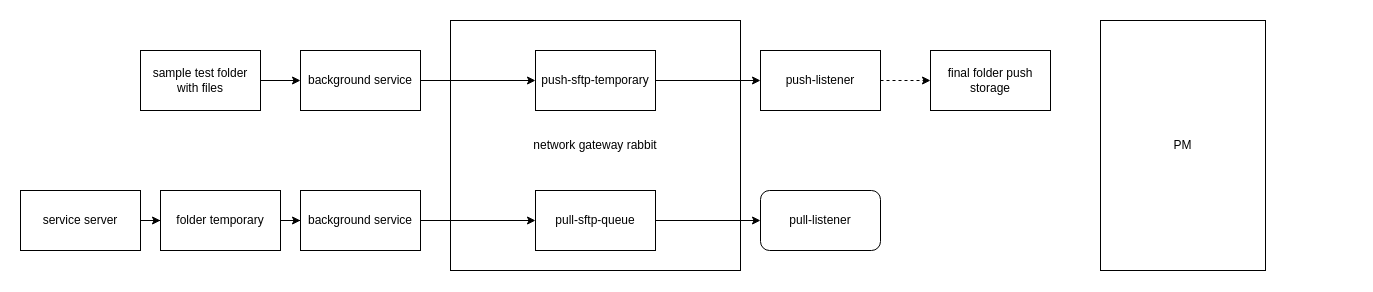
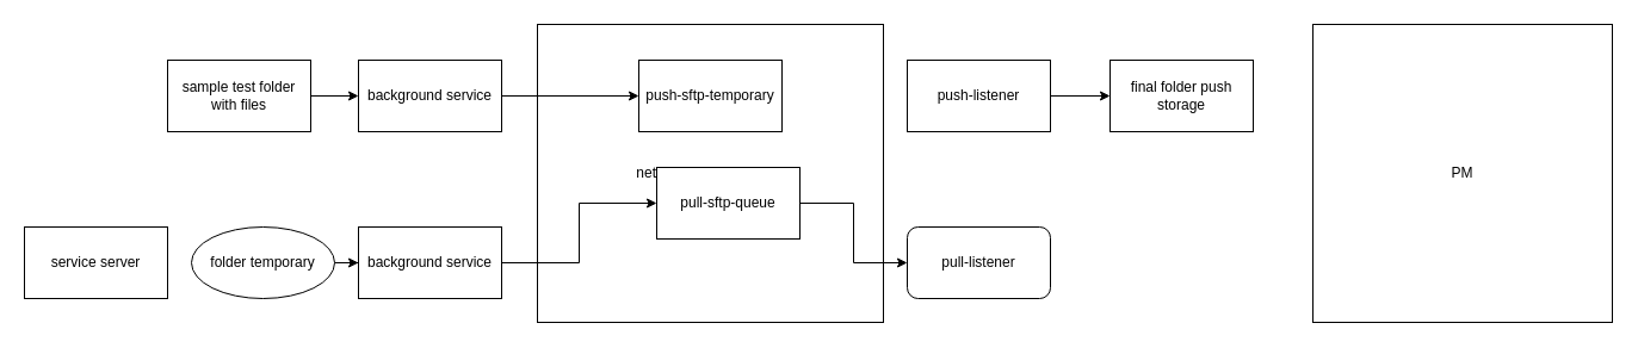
- <mxCell id="6" value="" style="edgeStyle=orthogonalEdgeStyle;rounded=0;orthogonalLoop=1;jettySize=auto;html=1;" edge="1" parent="1" source="7" target="9"><mxGeometry relative="1" as="geometry" /></mxCell>
- <mxCell id="8" value="" style="edgeStyle=orthogonalEdgeStyle;rounded=0;orthogonalLoop=1;jettySize=auto;html=1;dashed=1;" edge="1" parent="1" source="9" target="10"><mxGeometry relative="1" as="geometry" /></mxCell>
+ <mxCell id="8" value="" style="edgeStyle=orthogonalEdgeStyle;rounded=0;orthogonalLoop=1;jettySize=auto;html=1;" edge="1" parent="1" source="9" target="10"><mxGeometry relative="1" as="geometry" /></mxCell>
- <mxCell id="18" value="PM" style="rounded=0;whiteSpace=wrap;html=1;" vertex="1" parent="1"><mxGeometry x="1100" y="20" width="165" height="250" as="geometry" /></mxCell>
+ <mxCell id="18" value="PM" style="rounded=0;whiteSpace=wrap;html=1;" vertex="1" parent="1"><mxGeometry x="1100" y="20" width="251" height="250" as="geometry" /></mxCell>
- <mxCell id="11" value="" style="edgeStyle=orthogonalEdgeStyle;rounded=0;orthogonalLoop=1;jettySize=auto;html=1;" edge="1" parent="1" source="12" target="20"><mxGeometry relative="1" as="geometry" /></mxCell>
- <mxCell id="20" value="folder temporary" style="rounded=0;whiteSpace=wrap;html=1;" vertex="1" parent="1"><mxGeometry x="160" y="190" width="120" height="60" as="geometry" /></mxCell>
+ <mxCell id="20" value="folder temporary" style="ellipse;whiteSpace=wrap;html=1;" vertex="1" parent="1"><mxGeometry x="160" y="190" width="120" height="60" as="geometry" /></mxCell>
- <mxCell id="16" value="pull-sftp-queue" style="rounded=0;whiteSpace=wrap;html=1;" vertex="1" parent="1"><mxGeometry x="535" y="190" width="120" height="60" as="geometry" /></mxCell>
+ <mxCell id="16" value="pull-sftp-queue" style="rounded=0;whiteSpace=wrap;html=1;" vertex="1" parent="1"><mxGeometry x="550" y="140" width="120" height="60" as="geometry" /></mxCell>
